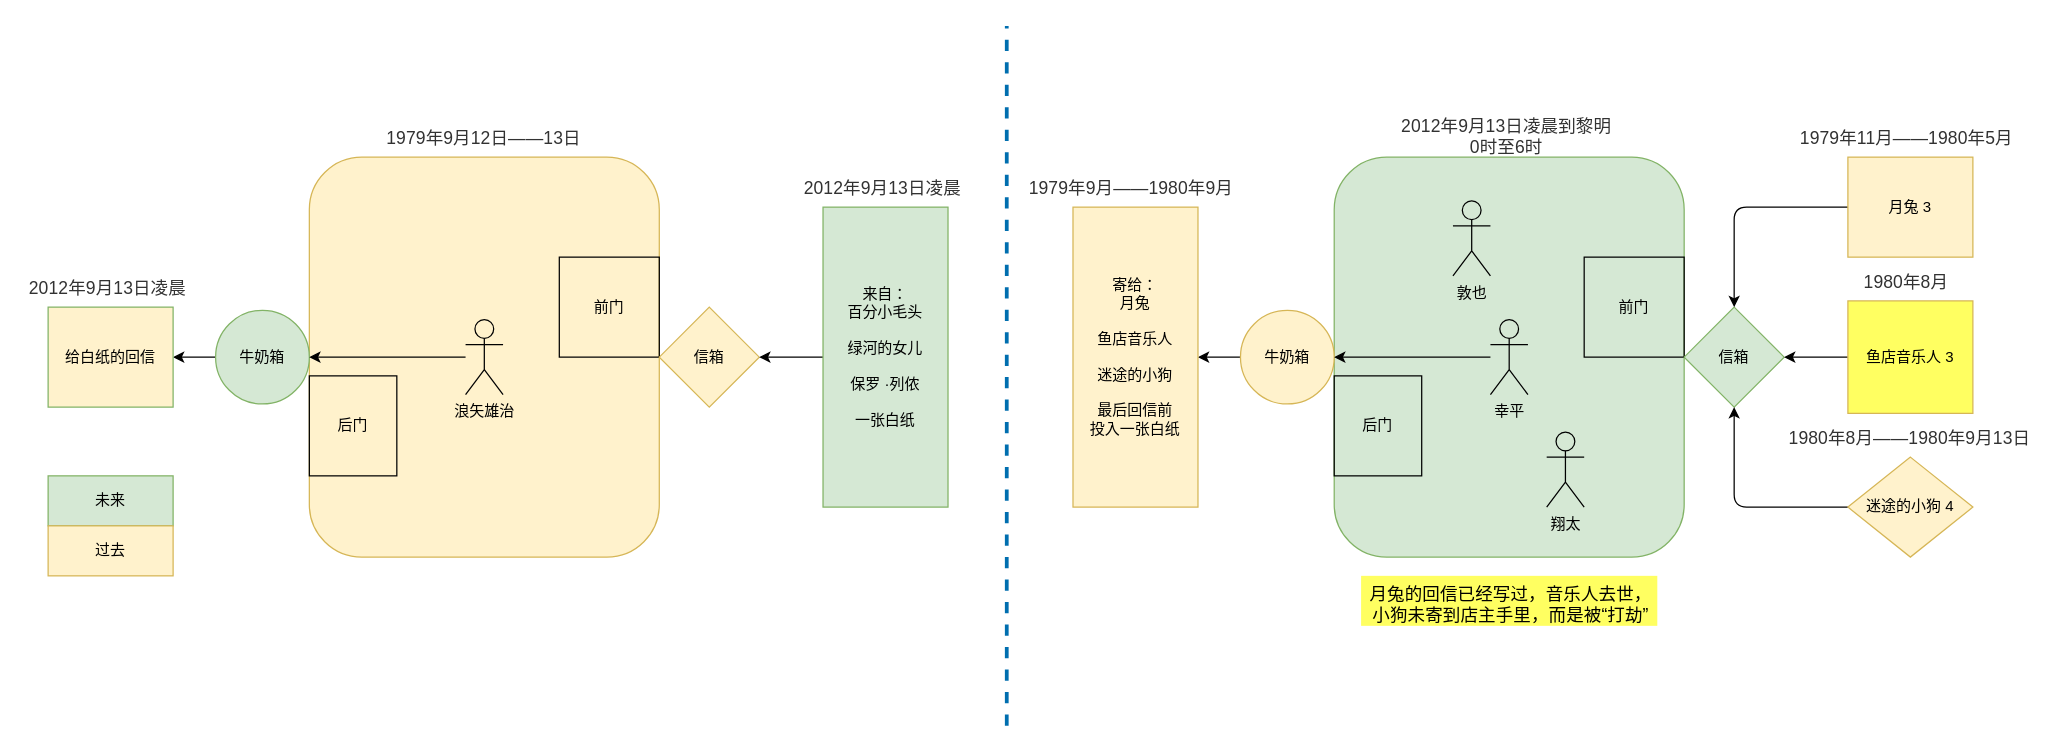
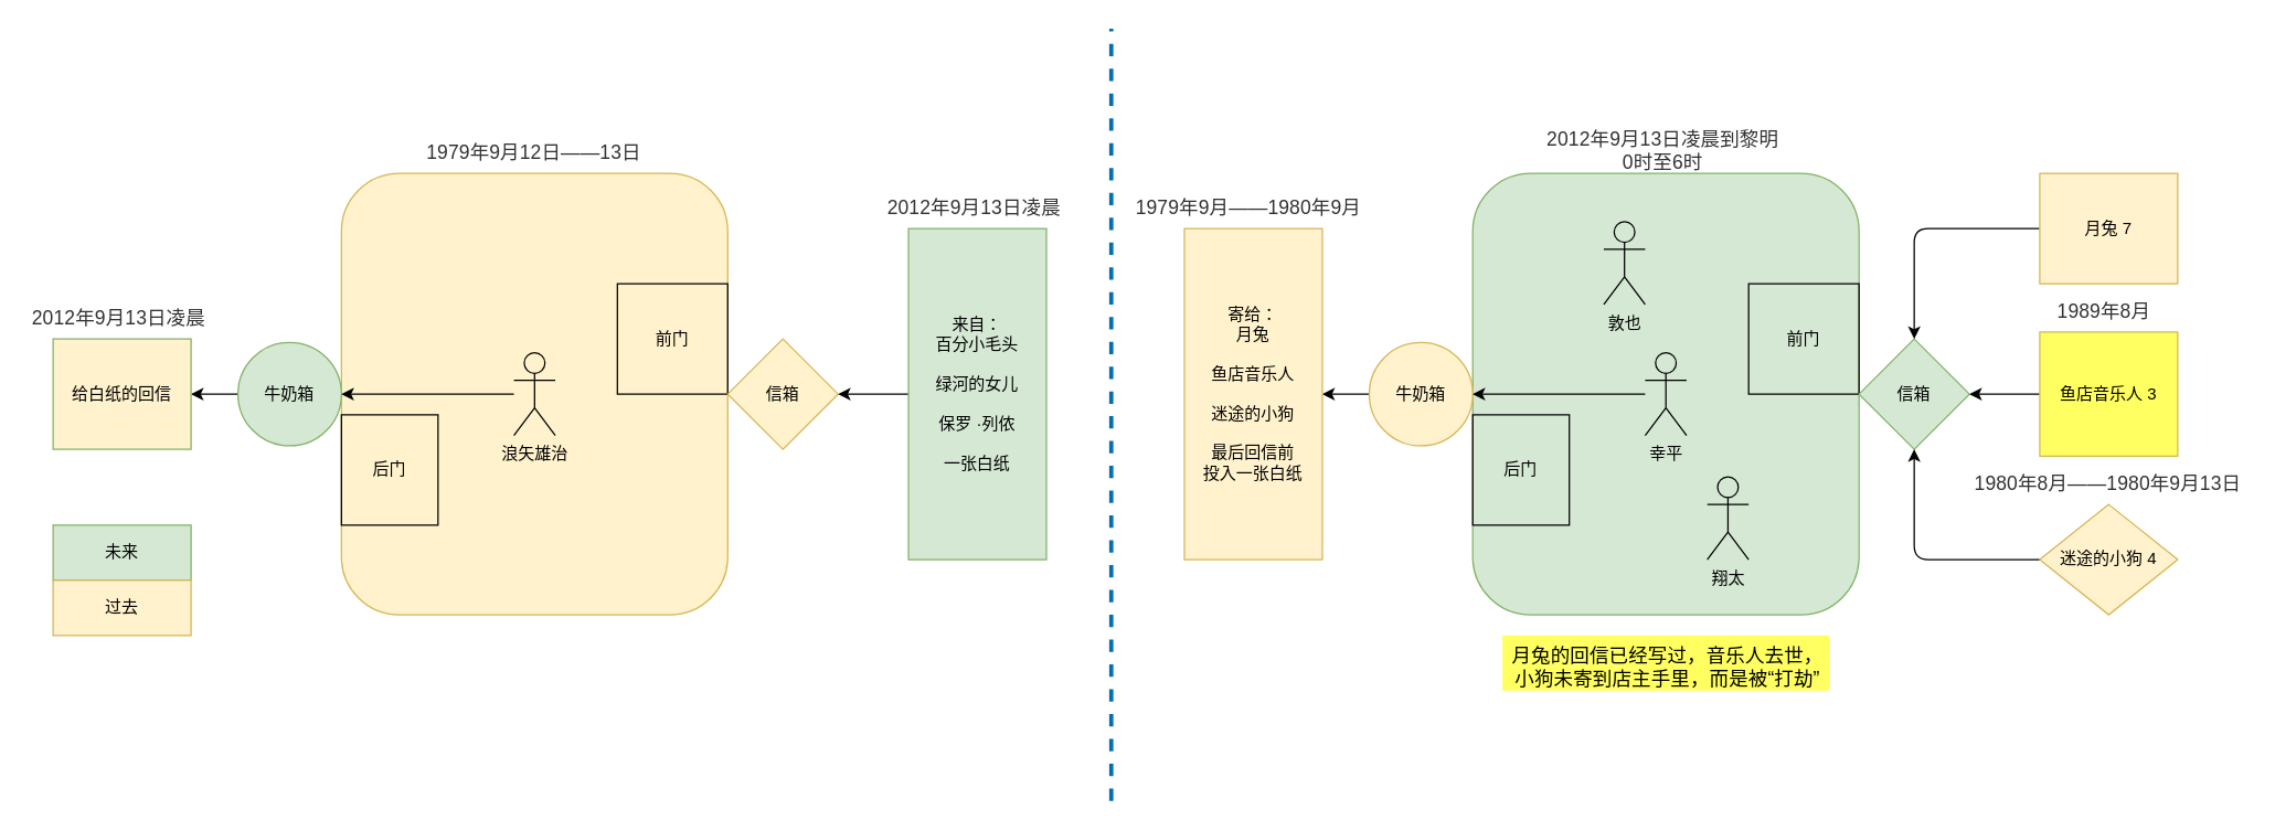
- <mxCell id="34" value="&lt;span style=&quot;color: rgb(50 , 50 , 50) ; font-size: 14px ; font-style: normal ; font-weight: 400 ; letter-spacing: 0.1px ; text-indent: 0px ; text-transform: none ; word-spacing: 0px ; background-color: rgb(255 , 255 , 255) ; display: inline ; float: none&quot;&gt;1979年11月——1980年5月&lt;/span&gt;" style="text;whiteSpace=wrap;html=1;" vertex="1" parent="1"><mxGeometry x="1438" y="95" width="174.5" height="30" as="geometry" /></mxCell>
- <mxCell id="31" value="月兔 3" style="rounded=0;whiteSpace=wrap;html=1;fillColor=#fff2cc;strokeColor=#d6b656;" vertex="1" parent="1"><mxGeometry x="1478" y="125" width="100" height="80" as="geometry" /></mxCell>
+ <mxCell id="31" value="月兔 7" style="rounded=0;whiteSpace=wrap;html=1;fillColor=#fff2cc;strokeColor=#d6b656;" vertex="1" parent="1"><mxGeometry x="1478" y="125" width="100" height="80" as="geometry" /></mxCell>
- <mxCell id="35" value="&lt;span style=&quot;color: rgb(50 , 50 , 50) ; font-size: 14px ; font-style: normal ; font-weight: 400 ; letter-spacing: 0.1px ; text-indent: 0px ; text-transform: none ; word-spacing: 0px ; background-color: rgb(255 , 255 , 255) ; display: inline ; float: none&quot;&gt;1980年8月&lt;/span&gt;" style="text;whiteSpace=wrap;html=1;" vertex="1" parent="1"><mxGeometry x="1489.37" y="210" width="77.25" height="30" as="geometry" /></mxCell>
+ <mxCell id="35" value="&lt;span style=&quot;color: rgb(50 , 50 , 50) ; font-size: 14px ; font-style: normal ; font-weight: 400 ; letter-spacing: 0.1px ; text-indent: 0px ; text-transform: none ; word-spacing: 0px ; background-color: rgb(255 , 255 , 255) ; display: inline ; float: none&quot;&gt;1989年8月&lt;/span&gt;" style="text;whiteSpace=wrap;html=1;" vertex="1" parent="1"><mxGeometry x="1489.37" y="210" width="77.25" height="30" as="geometry" /></mxCell>
